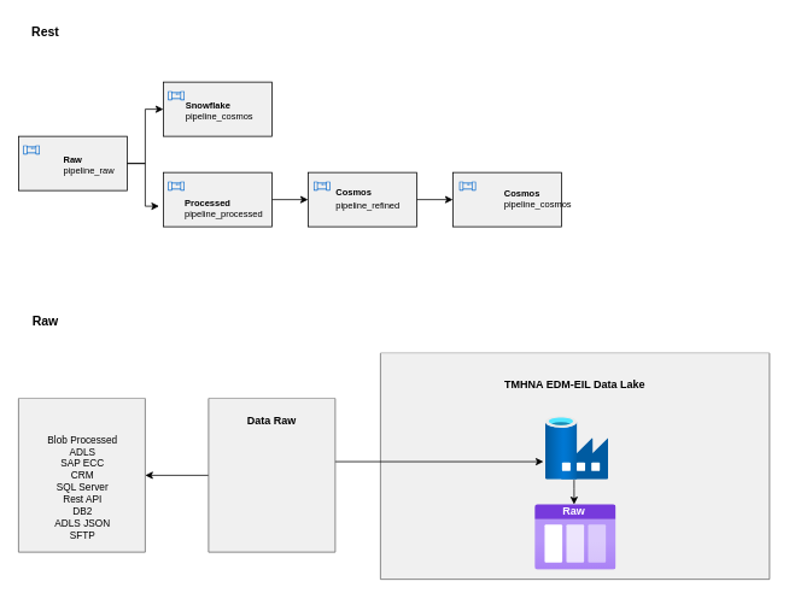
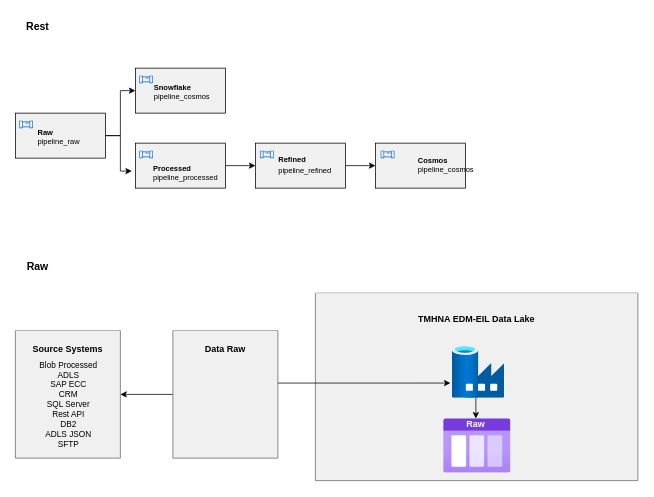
- <mxCell id="17" value="&lt;b style=&quot;font-size: 10px;&quot;&gt;&lt;font style=&quot;font-size: 10px;&quot;&gt;Raw&lt;/font&gt;&lt;/b&gt;&lt;div style=&quot;font-size: 10px;&quot;&gt;&lt;font style=&quot;font-size: 10px;&quot;&gt;pipeline_raw&lt;/font&gt;&lt;/div&gt;" style="text;strokeColor=none;align=left;fillColor=none;html=1;verticalAlign=middle;whiteSpace=wrap;rounded=0;fontSize=10;" parent="1" vertex="1"><mxGeometry x="68" y="171" width="50" height="20" as="geometry" /></mxCell>
+ <mxCell id="17" value="&lt;b style=&quot;font-size: 10px;&quot;&gt;&lt;font style=&quot;font-size: 10px;&quot;&gt;Raw&lt;/font&gt;&lt;/b&gt;&lt;div style=&quot;font-size: 10px;&quot;&gt;&lt;font style=&quot;font-size: 10px;&quot;&gt;pipeline_raw&lt;/font&gt;&lt;/div&gt;" style="text;strokeColor=none;align=left;fillColor=none;html=1;verticalAlign=middle;whiteSpace=wrap;rounded=0;fontSize=10;" parent="1" vertex="1"><mxGeometry x="48" y="171" width="50" height="20" as="geometry" /></mxCell>
- <mxCell id="27" value="&lt;b style=&quot;&quot;&gt;&lt;font style=&quot;font-size: 10px;&quot;&gt;Cosmos&lt;/font&gt;&lt;/b&gt;&lt;div style=&quot;font-size: 11px;&quot;&gt;&lt;font style=&quot;font-size: 10px;&quot;&gt;pipeline_refined&lt;/font&gt;&lt;/div&gt;" style="text;strokeColor=none;align=left;fillColor=none;html=1;verticalAlign=middle;whiteSpace=wrap;rounded=0;fontSize=11;" vertex="1" parent="1"><mxGeometry x="369" y="209" width="50" height="20" as="geometry" /></mxCell>
+ <mxCell id="27" value="&lt;b style=&quot;&quot;&gt;&lt;font style=&quot;font-size: 10px;&quot;&gt;Refined&lt;/font&gt;&lt;/b&gt;&lt;div style=&quot;font-size: 11px;&quot;&gt;&lt;font style=&quot;font-size: 10px;&quot;&gt;pipeline_refined&lt;/font&gt;&lt;/div&gt;" style="text;strokeColor=none;align=left;fillColor=none;html=1;verticalAlign=middle;whiteSpace=wrap;rounded=0;fontSize=11;" vertex="1" parent="1"><mxGeometry x="369" y="209" width="50" height="20" as="geometry" /></mxCell>
+ <mxCell id="3" value="Source Systems" style="text;strokeColor=none;align=center;fillColor=none;html=1;verticalAlign=middle;whiteSpace=wrap;rounded=0;fontStyle=1" parent="2" vertex="1"><mxGeometry x="20" y="10" width="100" height="30" as="geometry" /></mxCell>
